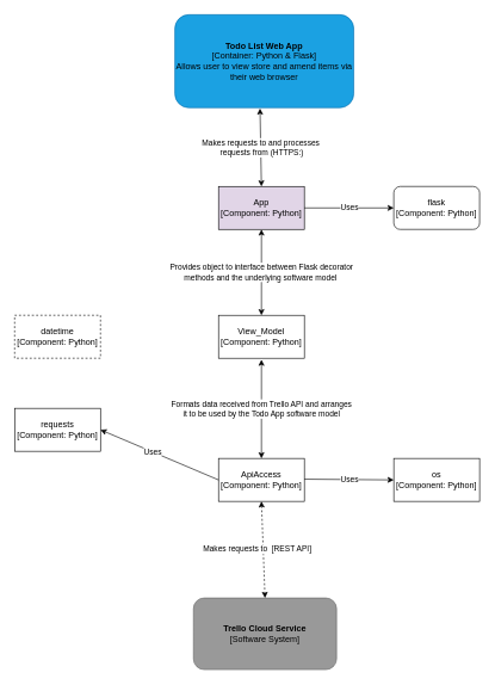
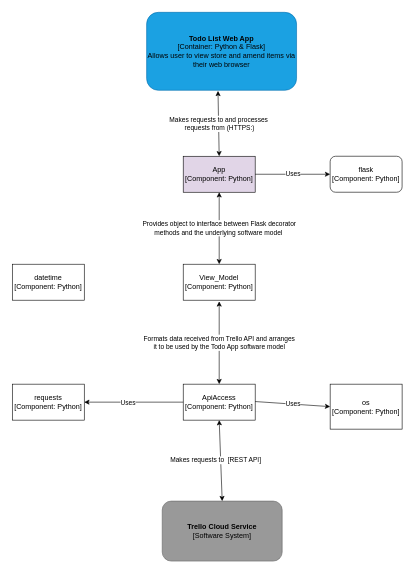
- <mxCell id="10" value="datetime&lt;br&gt;[Component: Python]" style="rounded=0;whiteSpace=wrap;html=1;dashed=1;" parent="1" vertex="1"><mxGeometry x="20" y="440" width="120" height="60" as="geometry" /></mxCell>
+ <mxCell id="10" value="datetime&lt;br&gt;[Component: Python]" style="rounded=0;whiteSpace=wrap;html=1;" parent="1" vertex="1"><mxGeometry x="20" y="440" width="120" height="60" as="geometry" /></mxCell>
- <mxCell id="11" value="requests&lt;br&gt;[Component: Python]" style="rounded=0;whiteSpace=wrap;html=1;" parent="1" vertex="1"><mxGeometry x="20" y="570" width="120" height="60" as="geometry" /></mxCell>
+ <mxCell id="11" value="requests&lt;br&gt;[Component: Python]" style="rounded=0;whiteSpace=wrap;html=1;" parent="1" vertex="1"><mxGeometry x="20" y="640" width="120" height="60" as="geometry" /></mxCell>
- <mxCell id="12" value="os&lt;br&gt;[Component: Python]" style="rounded=0;whiteSpace=wrap;html=1;" parent="1" vertex="1"><mxGeometry x="550" y="640" width="120" height="60" as="geometry" /></mxCell>
+ <mxCell id="12" value="os&lt;br&gt;[Component: Python]" style="rounded=0;whiteSpace=wrap;html=1;" parent="1" vertex="1"><mxGeometry x="550" y="640" width="120" height="75" as="geometry" /></mxCell>
- <mxCell id="6" value="" style="endArrow=classic;startArrow=classic;html=1;exitX=0.5;exitY=1;exitDx=0;exitDy=0;entryX=0.5;entryY=0;entryDx=0;entryDy=0;dashed=1;" parent="1" source="4" target="5" edge="1"><mxGeometry width="50" height="50" relative="1" as="geometry"><mxPoint x="320" y="680" as="sourcePoint" /><mxPoint x="369" y="825" as="targetPoint" /></mxGeometry></mxCell>
+ <mxCell id="6" value="" style="endArrow=classic;startArrow=classic;html=1;exitX=0.5;exitY=1;exitDx=0;exitDy=0;entryX=0.5;entryY=0;entryDx=0;entryDy=0;" parent="1" source="4" target="5" edge="1"><mxGeometry width="50" height="50" relative="1" as="geometry"><mxPoint x="320" y="680" as="sourcePoint" /><mxPoint x="369" y="825" as="targetPoint" /></mxGeometry></mxCell>
